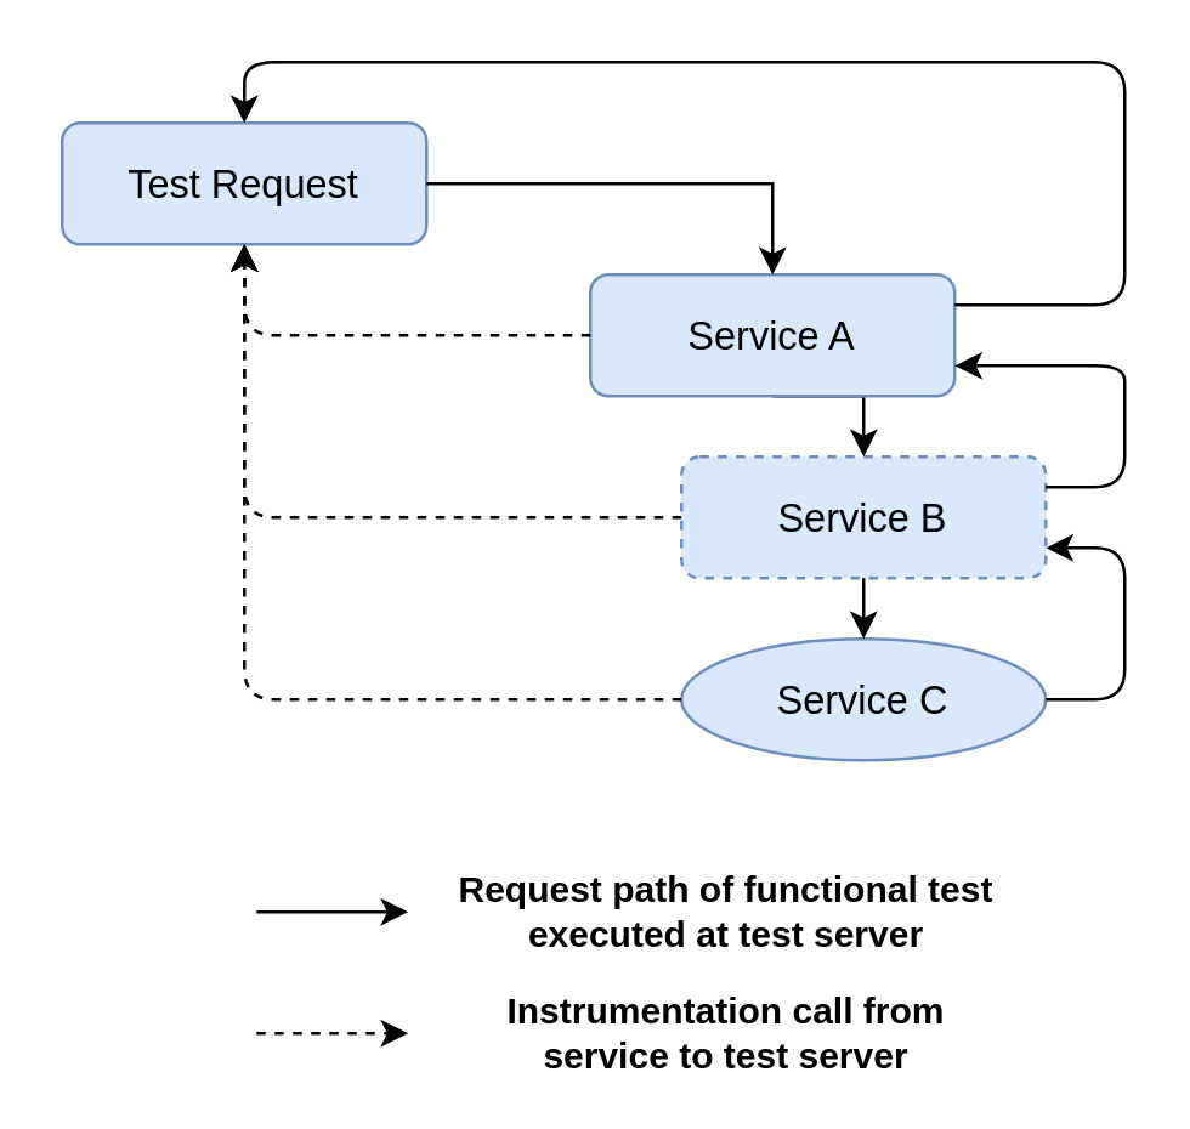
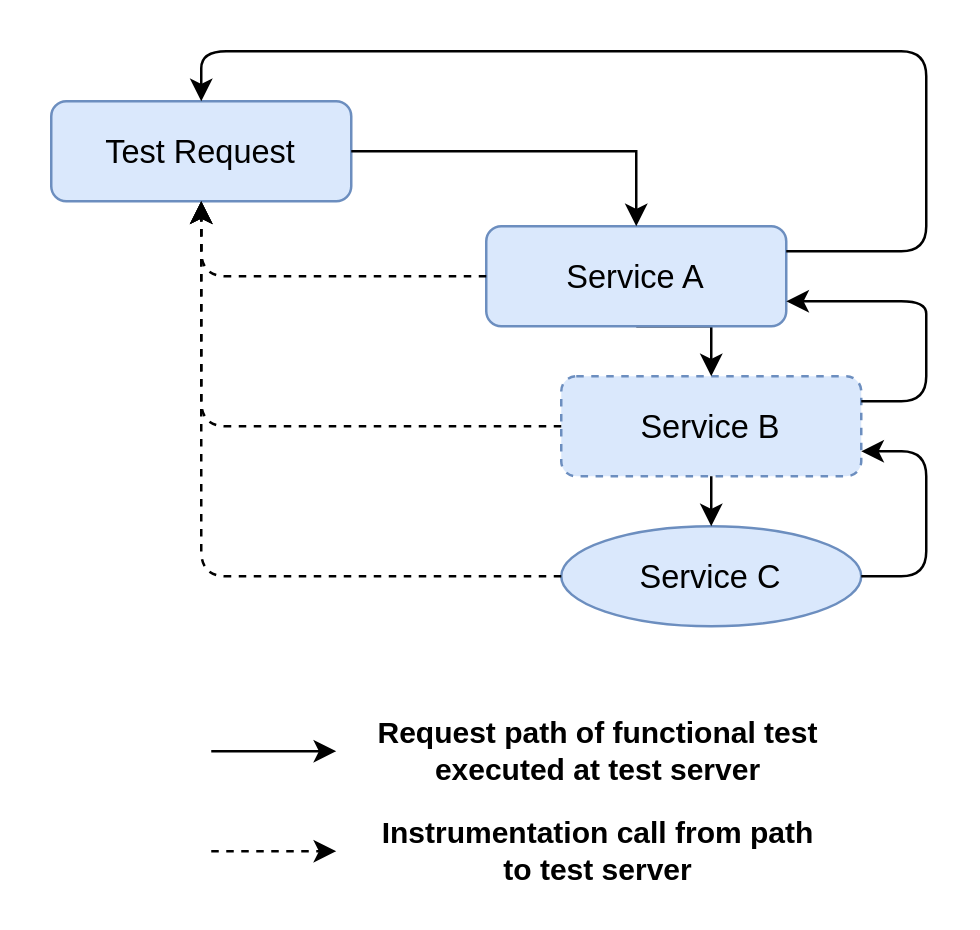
- <mxCell id="14" value="&lt;b&gt;Instrumentation call from service to test server&lt;/b&gt;" style="text;html=1;strokeColor=none;fillColor=none;align=center;verticalAlign=middle;whiteSpace=wrap;rounded=0;" parent="1" vertex="1"><mxGeometry x="146" y="330" width="186" height="20" as="geometry" /></mxCell>
+ <mxCell id="14" value="&lt;b&gt;Instrumentation call from path to test server&lt;/b&gt;" style="text;html=1;strokeColor=none;fillColor=none;align=center;verticalAlign=middle;whiteSpace=wrap;rounded=0;" parent="1" vertex="1"><mxGeometry x="146" y="330" width="186" height="20" as="geometry" /></mxCell>
